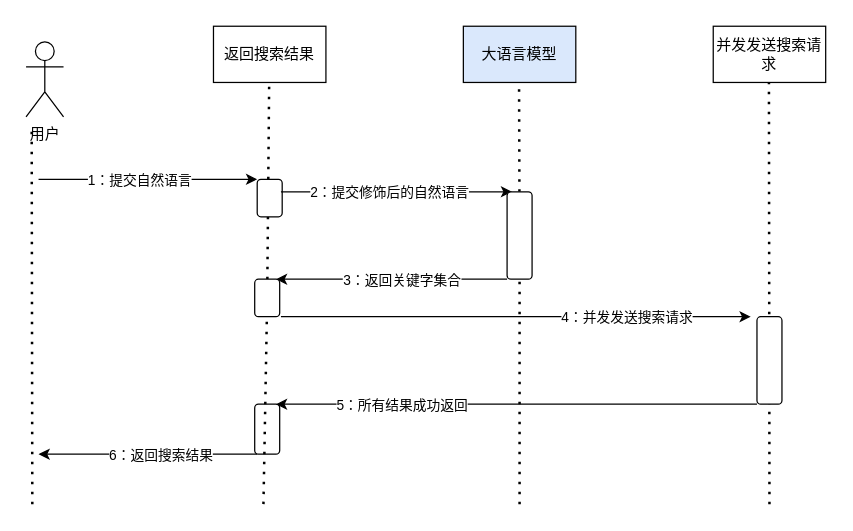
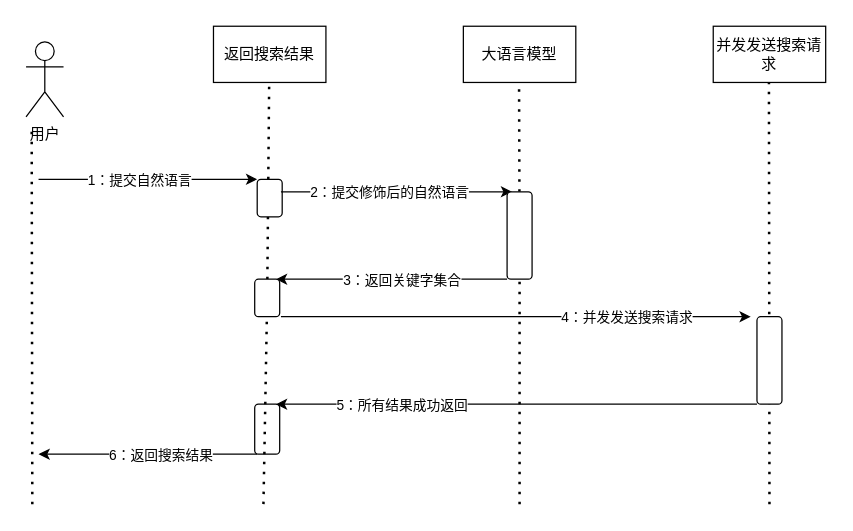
- <mxCell id="6" value="大语言模型" style="rounded=0;whiteSpace=wrap;html=1;fillColor=#dae8fc;" vertex="1" parent="1"><mxGeometry x="370" y="20.5" width="90" height="45" as="geometry" /></mxCell>
+ <mxCell id="6" value="大语言模型" style="rounded=0;whiteSpace=wrap;html=1;" vertex="1" parent="1"><mxGeometry x="370" y="20.5" width="90" height="45" as="geometry" /></mxCell>
